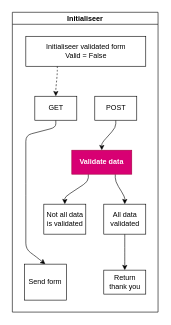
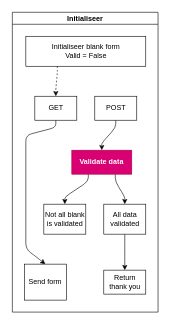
- <mxCell id="9" value="Initialiseer validated form&lt;br&gt;Valid = False" style="whiteSpace=wrap;html=1;" parent="2" vertex="1"><mxGeometry x="22.5" y="40" width="200" height="50" as="geometry" /></mxCell>
+ <mxCell id="9" value="Initialiseer blank form&lt;br&gt;Valid = False" style="whiteSpace=wrap;html=1;" parent="2" vertex="1"><mxGeometry x="22.5" y="40" width="200" height="50" as="geometry" /></mxCell>
- <mxCell id="12" value="Not all data is validated" style="whiteSpace=wrap;html=1;" parent="2" vertex="1"><mxGeometry x="52.5" y="320" width="70" height="50" as="geometry" /></mxCell>
+ <mxCell id="12" value="Not all blank is validated" style="whiteSpace=wrap;html=1;" parent="2" vertex="1"><mxGeometry x="52.5" y="320" width="70" height="50" as="geometry" /></mxCell>
